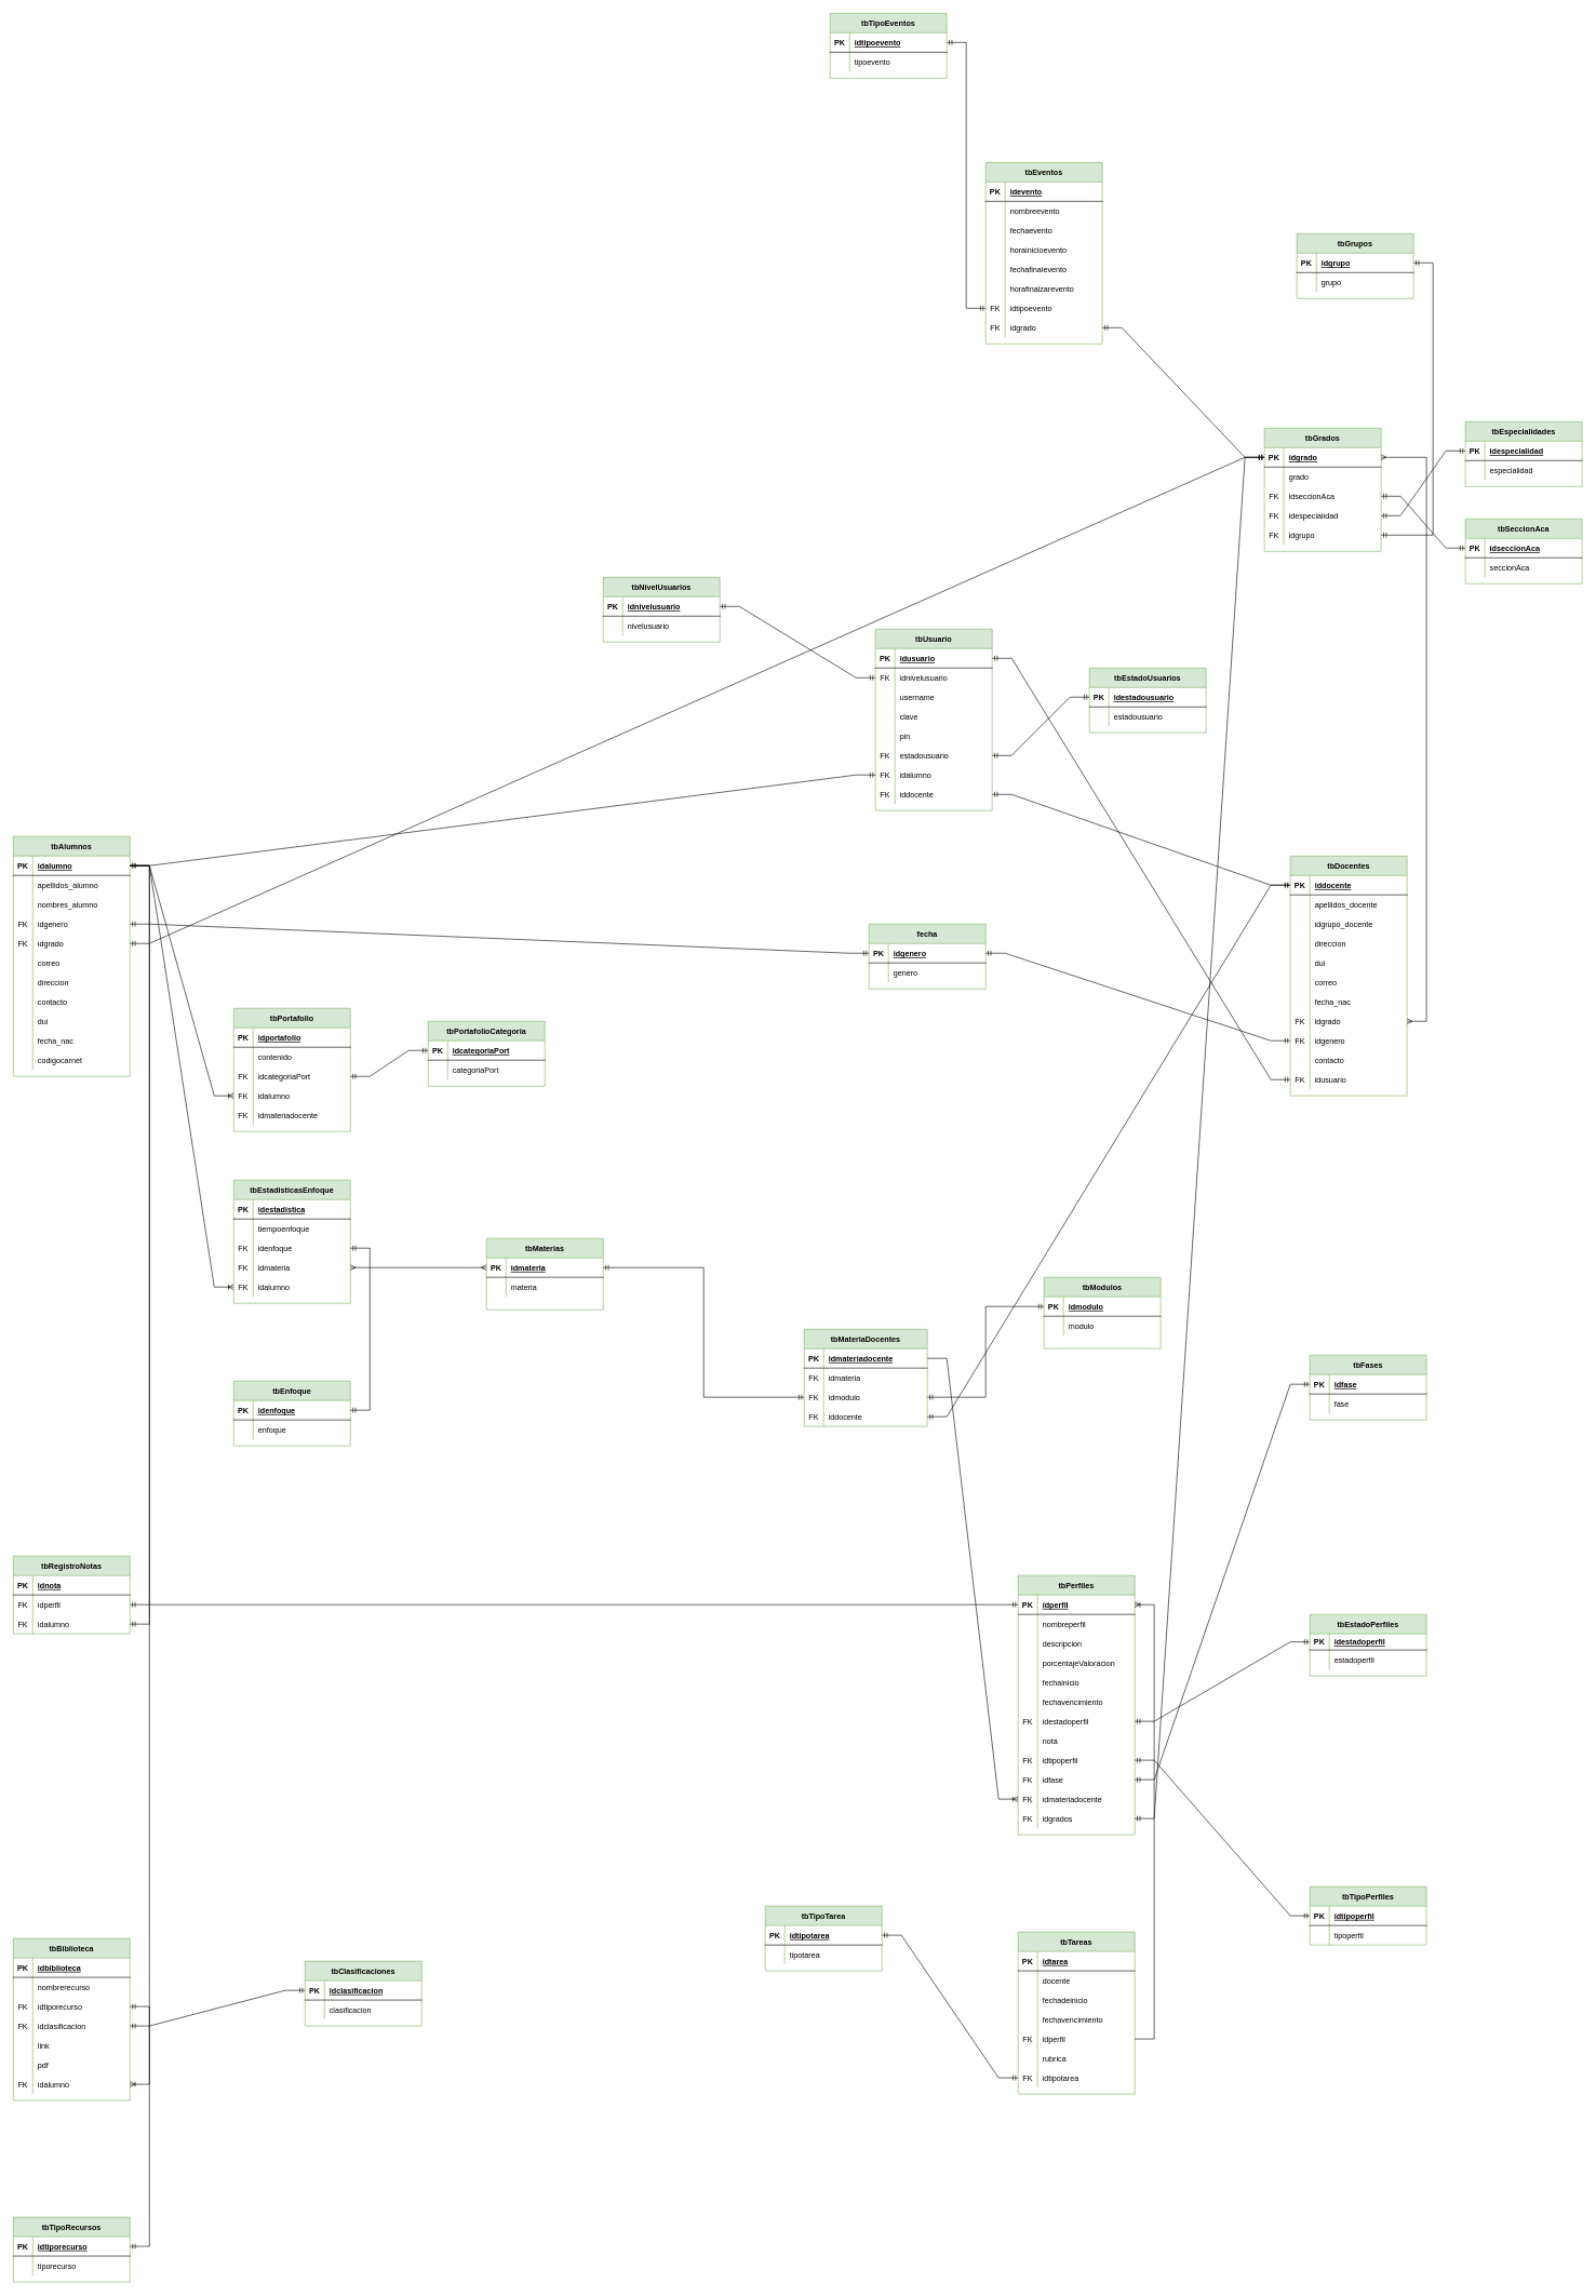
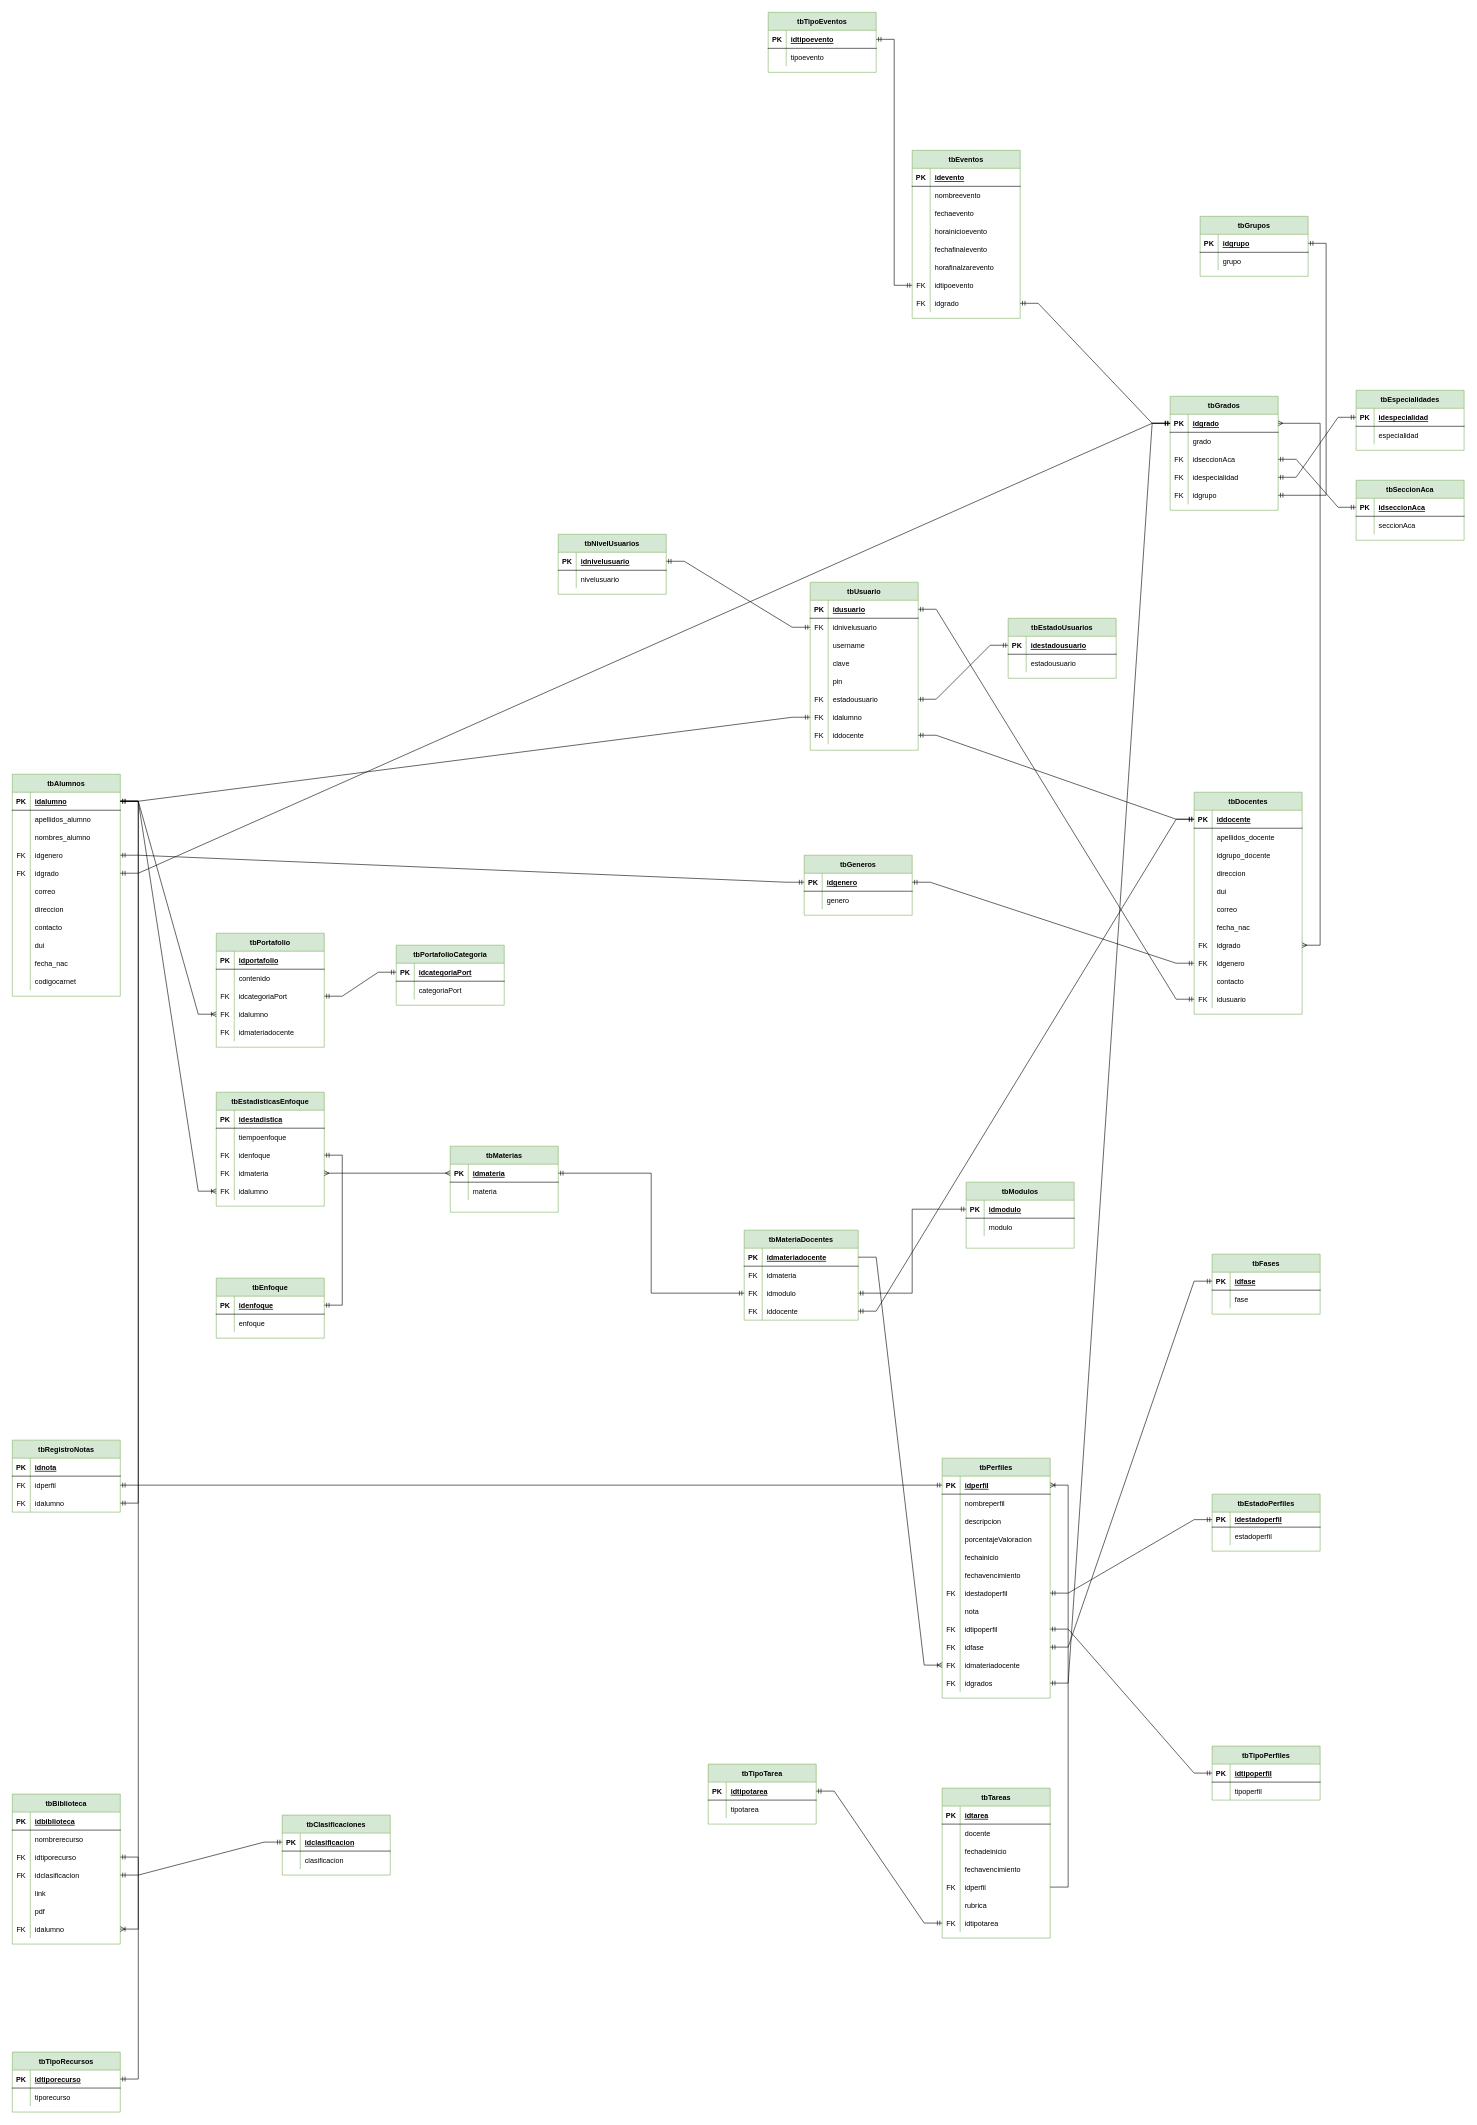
- <mxCell id="341" value="fecha" style="shape=table;startSize=30;container=1;collapsible=1;childLayout=tableLayout;fixedRows=1;rowLines=0;fontStyle=1;align=center;resizeLast=1;fillColor=#d5e8d4;strokeColor=#82b366;" parent="1" vertex="1"><mxGeometry x="1340" y="1425" width="180" height="100" as="geometry" /></mxCell>
+ <mxCell id="341" value="tbGeneros" style="shape=table;startSize=30;container=1;collapsible=1;childLayout=tableLayout;fixedRows=1;rowLines=0;fontStyle=1;align=center;resizeLast=1;fillColor=#d5e8d4;strokeColor=#82b366;" parent="1" vertex="1"><mxGeometry x="1340" y="1425" width="180" height="100" as="geometry" /></mxCell>
